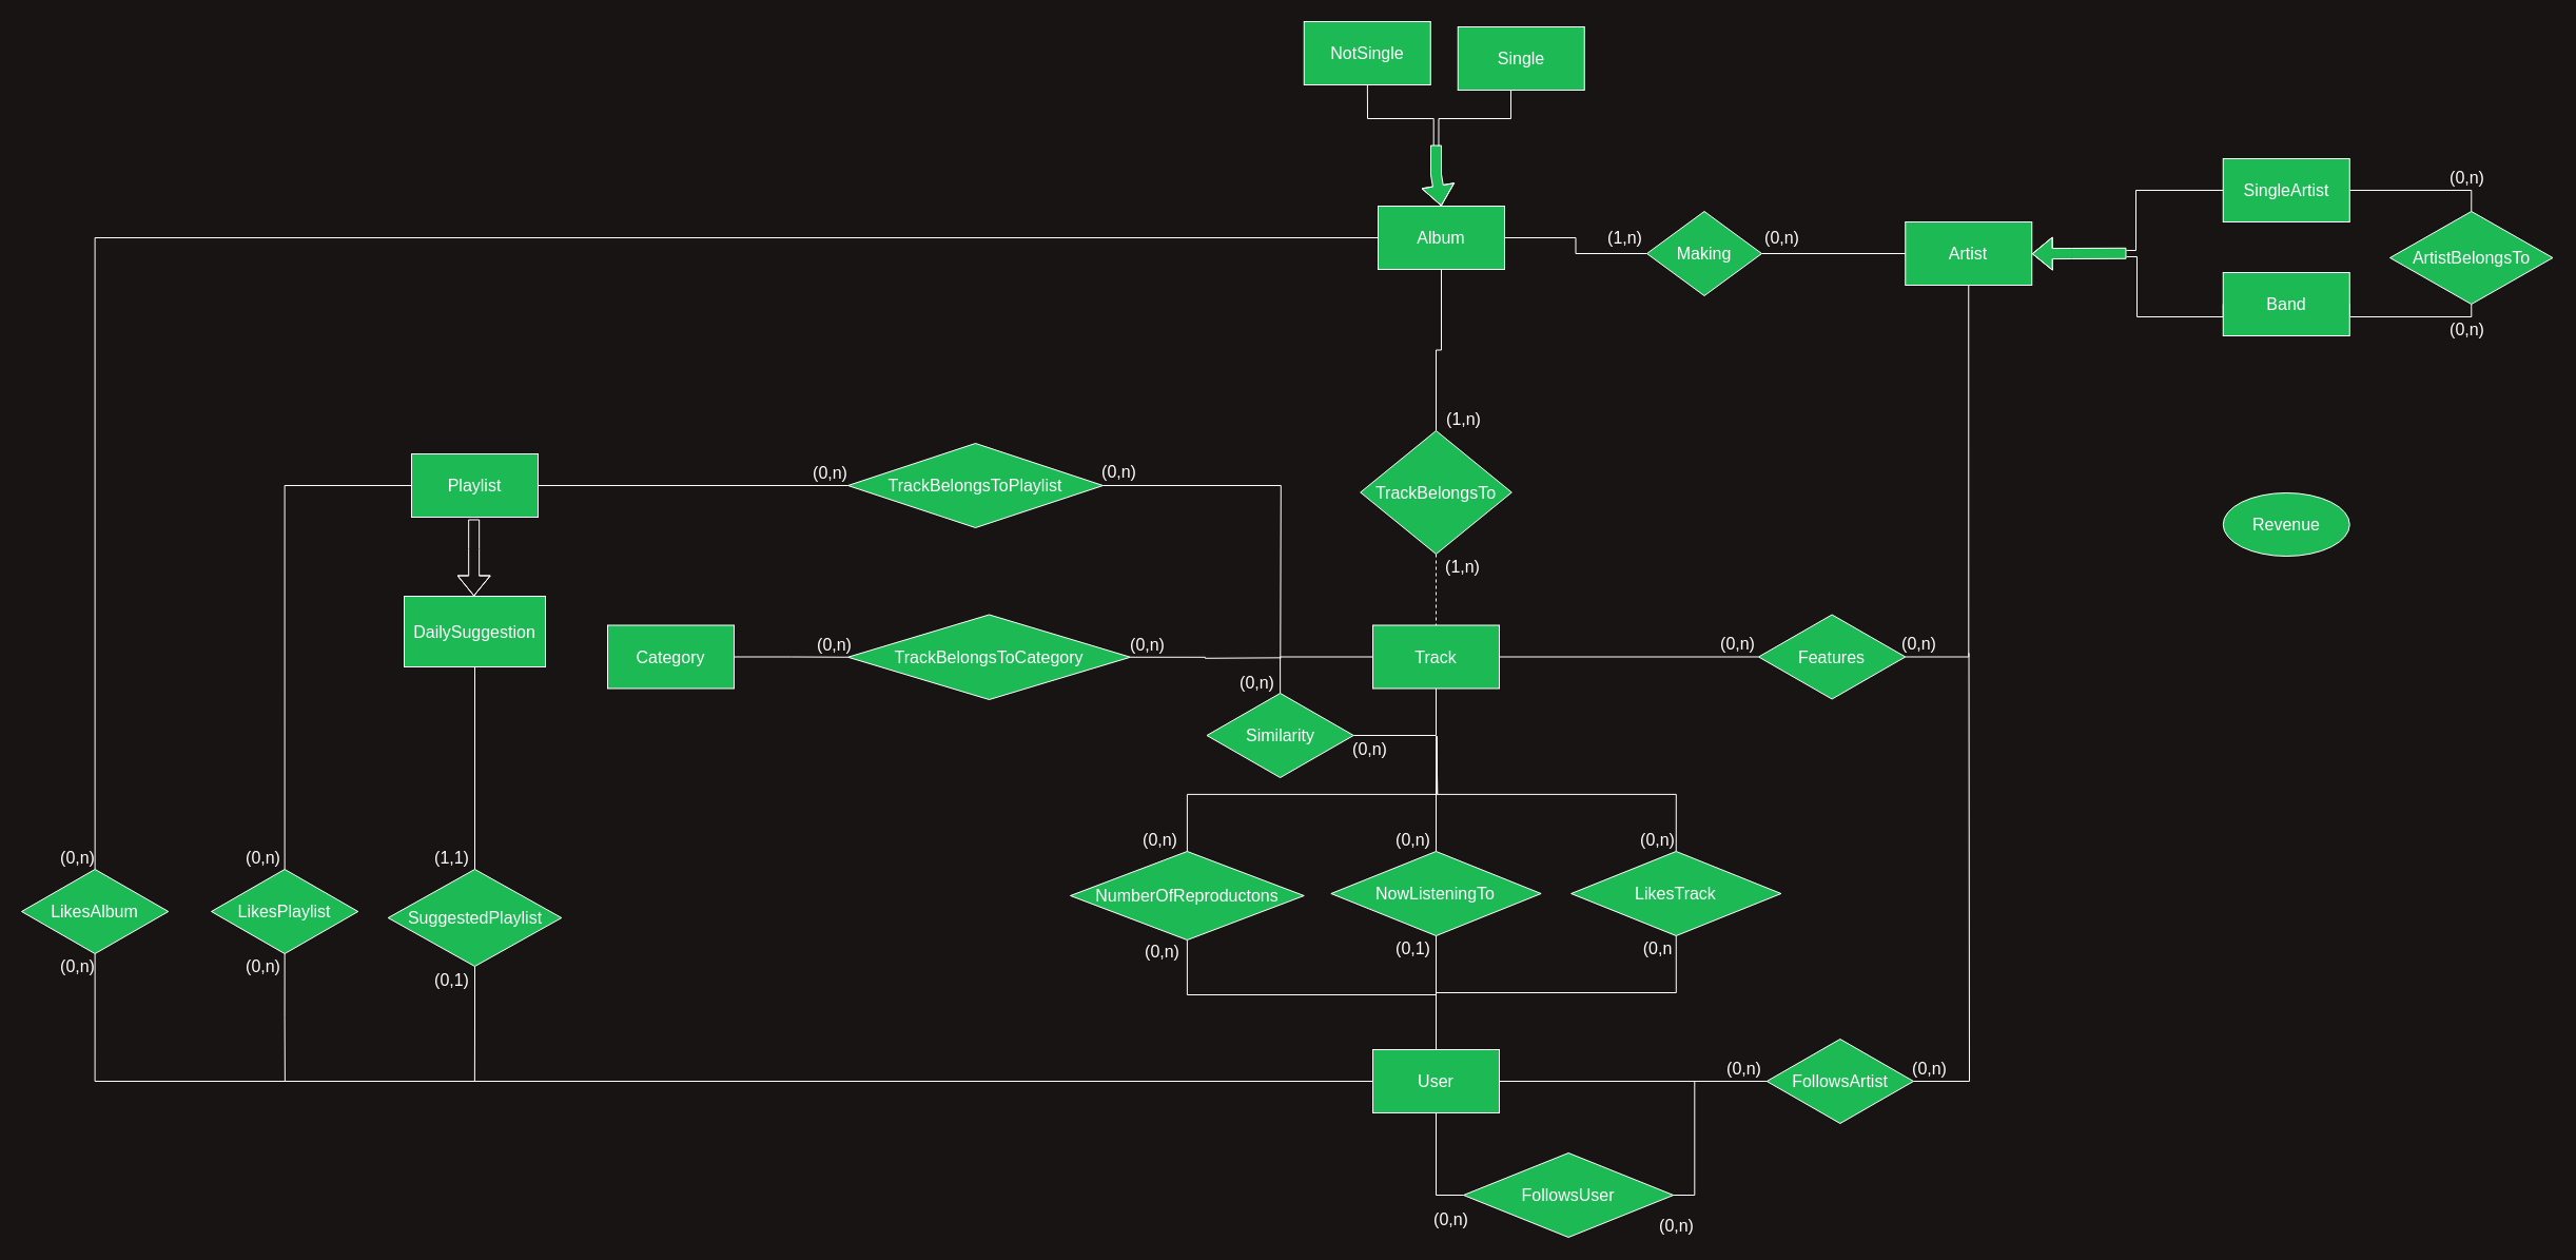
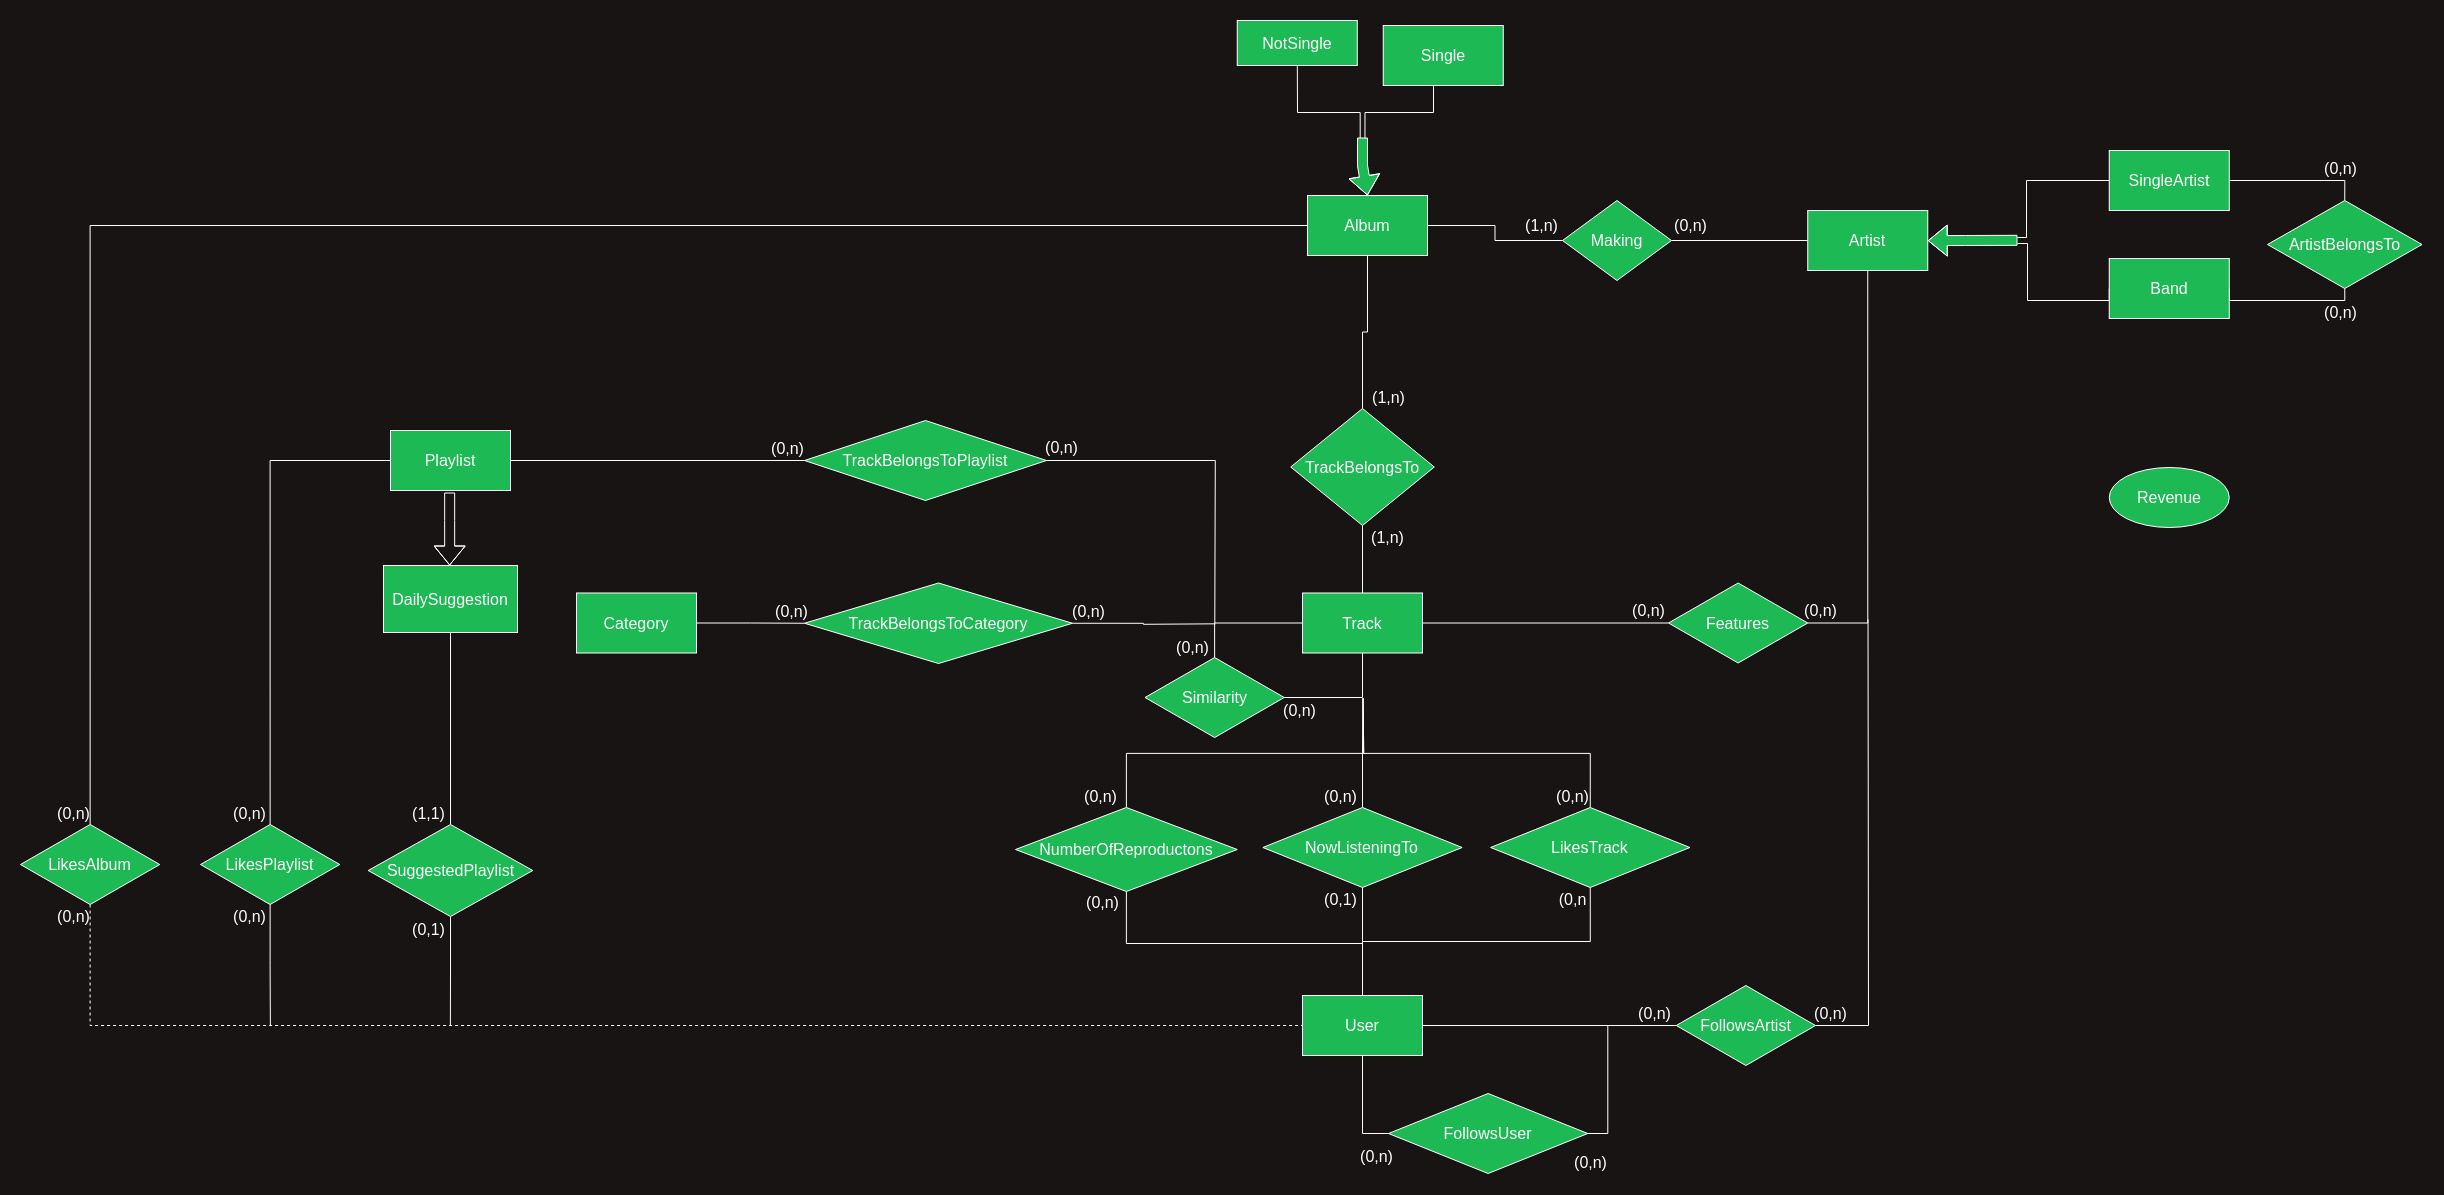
- <mxCell id="4" value="&lt;font color=&quot;#ffffff&quot; style=&quot;font-size: 16px&quot;&gt;NotSingle&lt;/font&gt;" style="rounded=0;whiteSpace=wrap;html=1;shadow=0;strokeColor=#FFFFFF;fillColor=#1DB954;gradientColor=none;" parent="1" vertex="1"><mxGeometry x="1236.75" y="20" width="120" height="60" as="geometry" /></mxCell>
+ <mxCell id="4" value="&lt;font color=&quot;#ffffff&quot; style=&quot;font-size: 16px&quot;&gt;NotSingle&lt;/font&gt;" style="rounded=0;whiteSpace=wrap;html=1;shadow=0;strokeColor=#FFFFFF;fillColor=#1DB954;gradientColor=none;" parent="1" vertex="1"><mxGeometry x="1236.75" y="20" width="120" height="45" as="geometry" /></mxCell>
- <mxCell id="29" style="edgeStyle=orthogonalEdgeStyle;rounded=0;orthogonalLoop=1;jettySize=auto;html=1;exitX=0.5;exitY=1;exitDx=0;exitDy=0;entryX=0.5;entryY=0;entryDx=0;entryDy=0;fontSize=16;fontColor=#FFFFFF;endArrow=none;endFill=0;strokeColor=#FFFFFF;fillColor=#1DB954;dashed=1;" parent="1" source="30" target="34" edge="1"><mxGeometry relative="1" as="geometry" /></mxCell>
+ <mxCell id="29" style="edgeStyle=orthogonalEdgeStyle;rounded=0;orthogonalLoop=1;jettySize=auto;html=1;exitX=0.5;exitY=1;exitDx=0;exitDy=0;entryX=0.5;entryY=0;entryDx=0;entryDy=0;fontSize=16;fontColor=#FFFFFF;endArrow=none;endFill=0;strokeColor=#FFFFFF;fillColor=#1DB954;" parent="1" source="30" target="34" edge="1"><mxGeometry relative="1" as="geometry" /></mxCell>
- <mxCell id="59" style="edgeStyle=orthogonalEdgeStyle;rounded=0;orthogonalLoop=1;jettySize=auto;html=1;exitX=0.5;exitY=1;exitDx=0;exitDy=0;entryX=0;entryY=0.5;entryDx=0;entryDy=0;fontSize=16;fontColor=#FFFFFF;endArrow=none;endFill=0;strokeColor=#FFFFFF;fillColor=#1DB954;" parent="1" source="60" target="71" edge="1"><mxGeometry relative="1" as="geometry" /></mxCell>
+ <mxCell id="59" style="edgeStyle=orthogonalEdgeStyle;rounded=0;orthogonalLoop=1;jettySize=auto;html=1;exitX=0.5;exitY=1;exitDx=0;exitDy=0;entryX=0;entryY=0.5;entryDx=0;entryDy=0;fontSize=16;fontColor=#FFFFFF;endArrow=none;endFill=0;strokeColor=#FFFFFF;fillColor=#1DB954;dashed=1;" parent="1" source="60" target="71" edge="1"><mxGeometry relative="1" as="geometry" /></mxCell>
